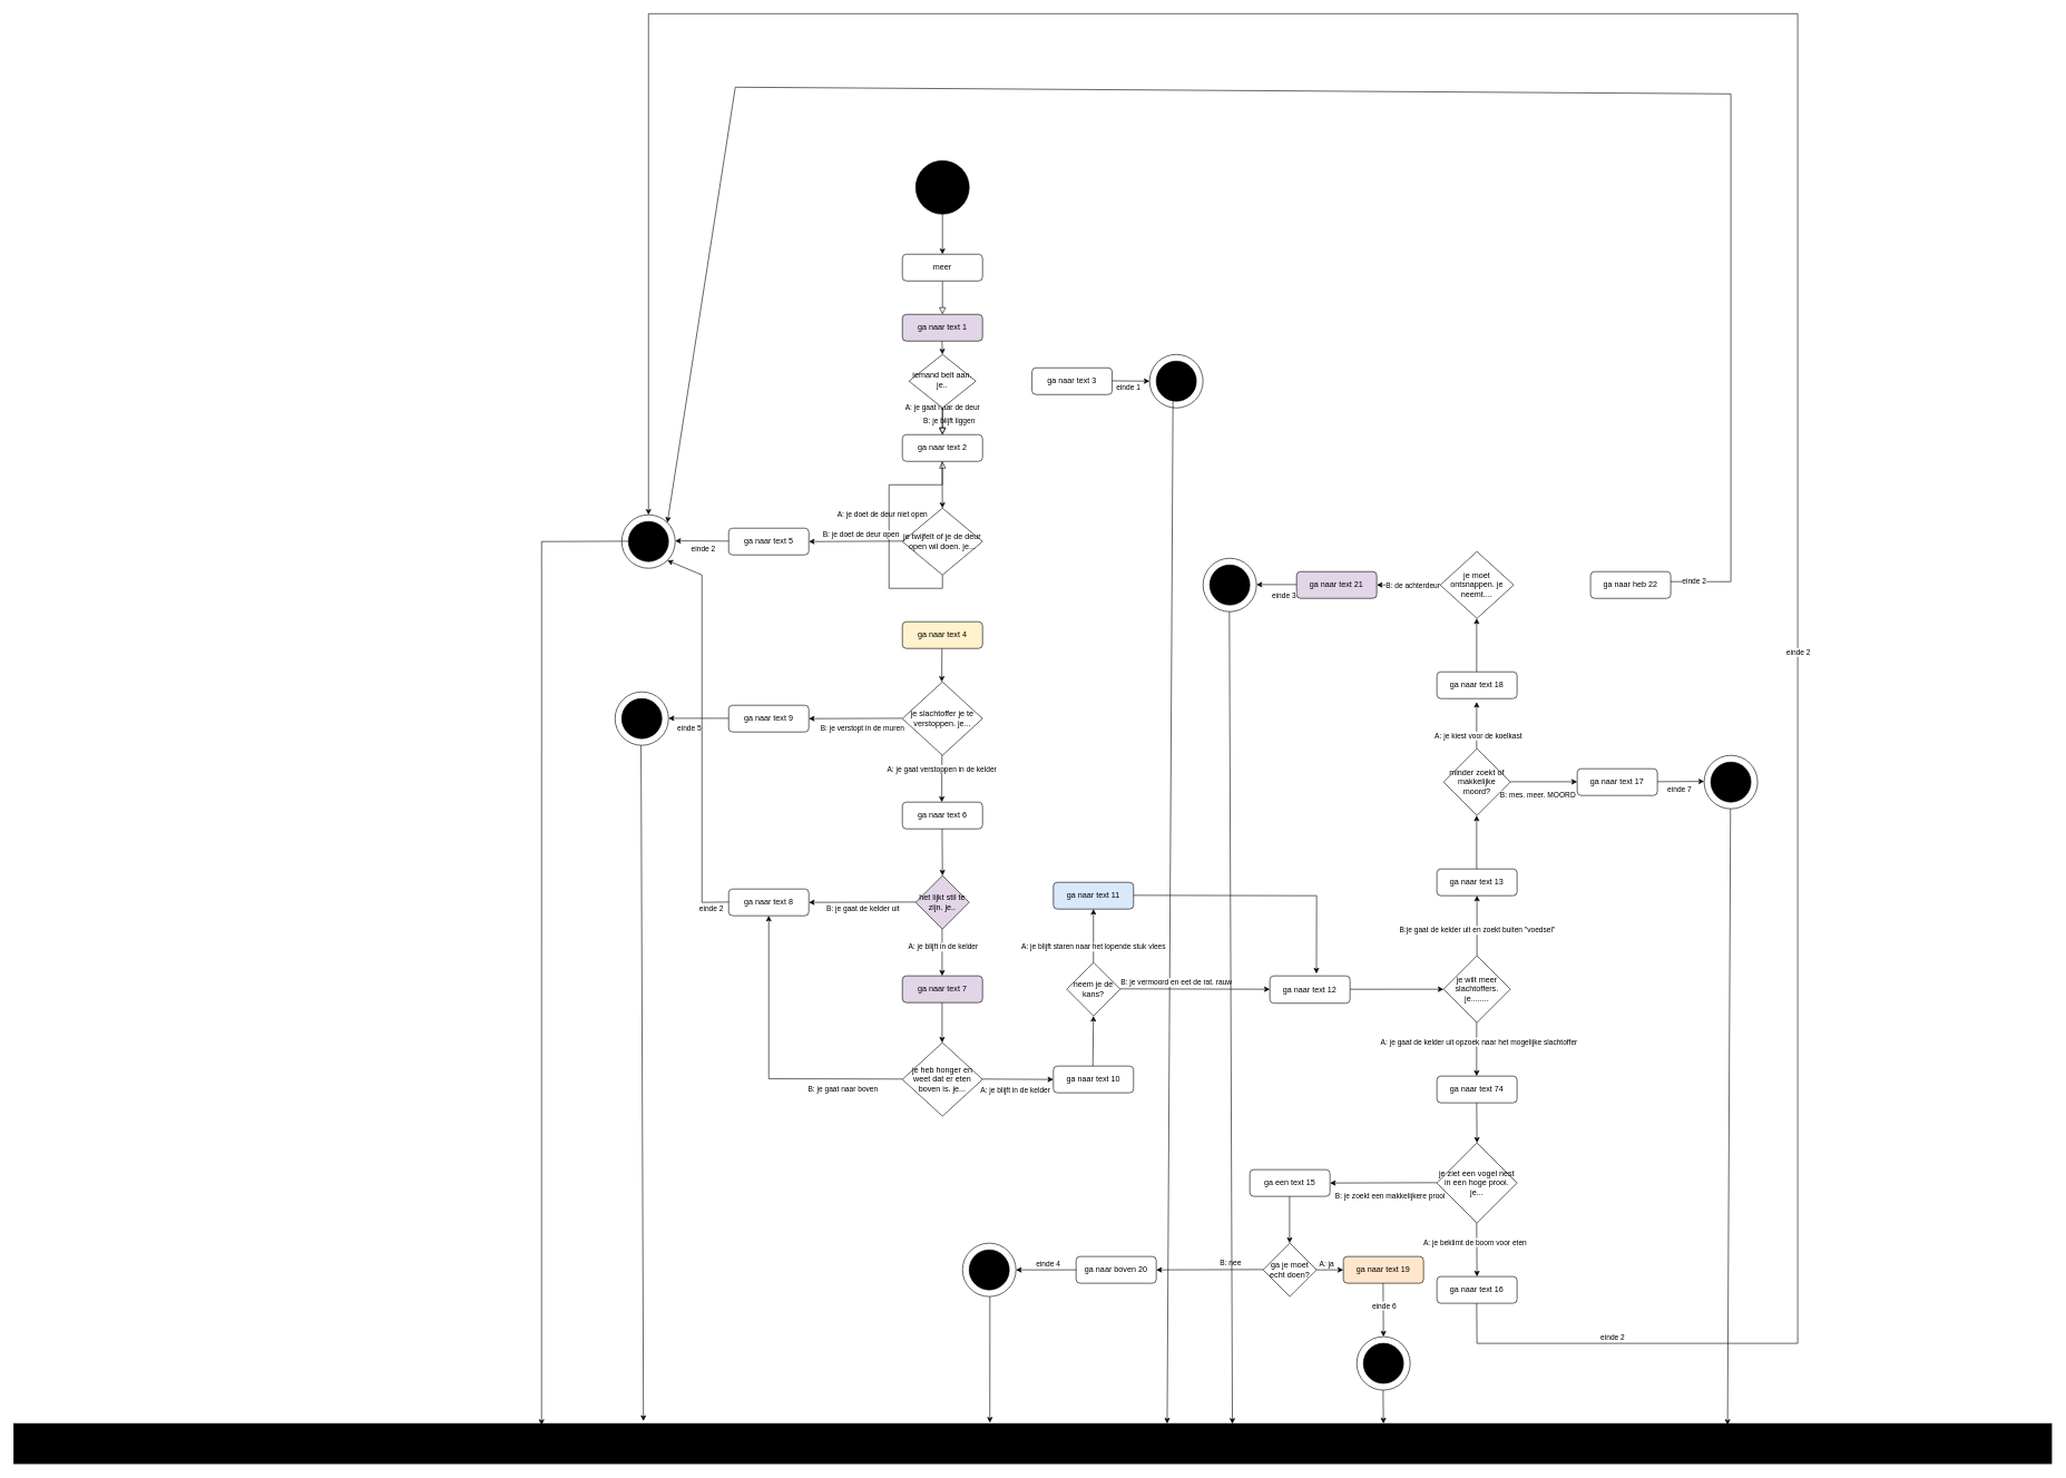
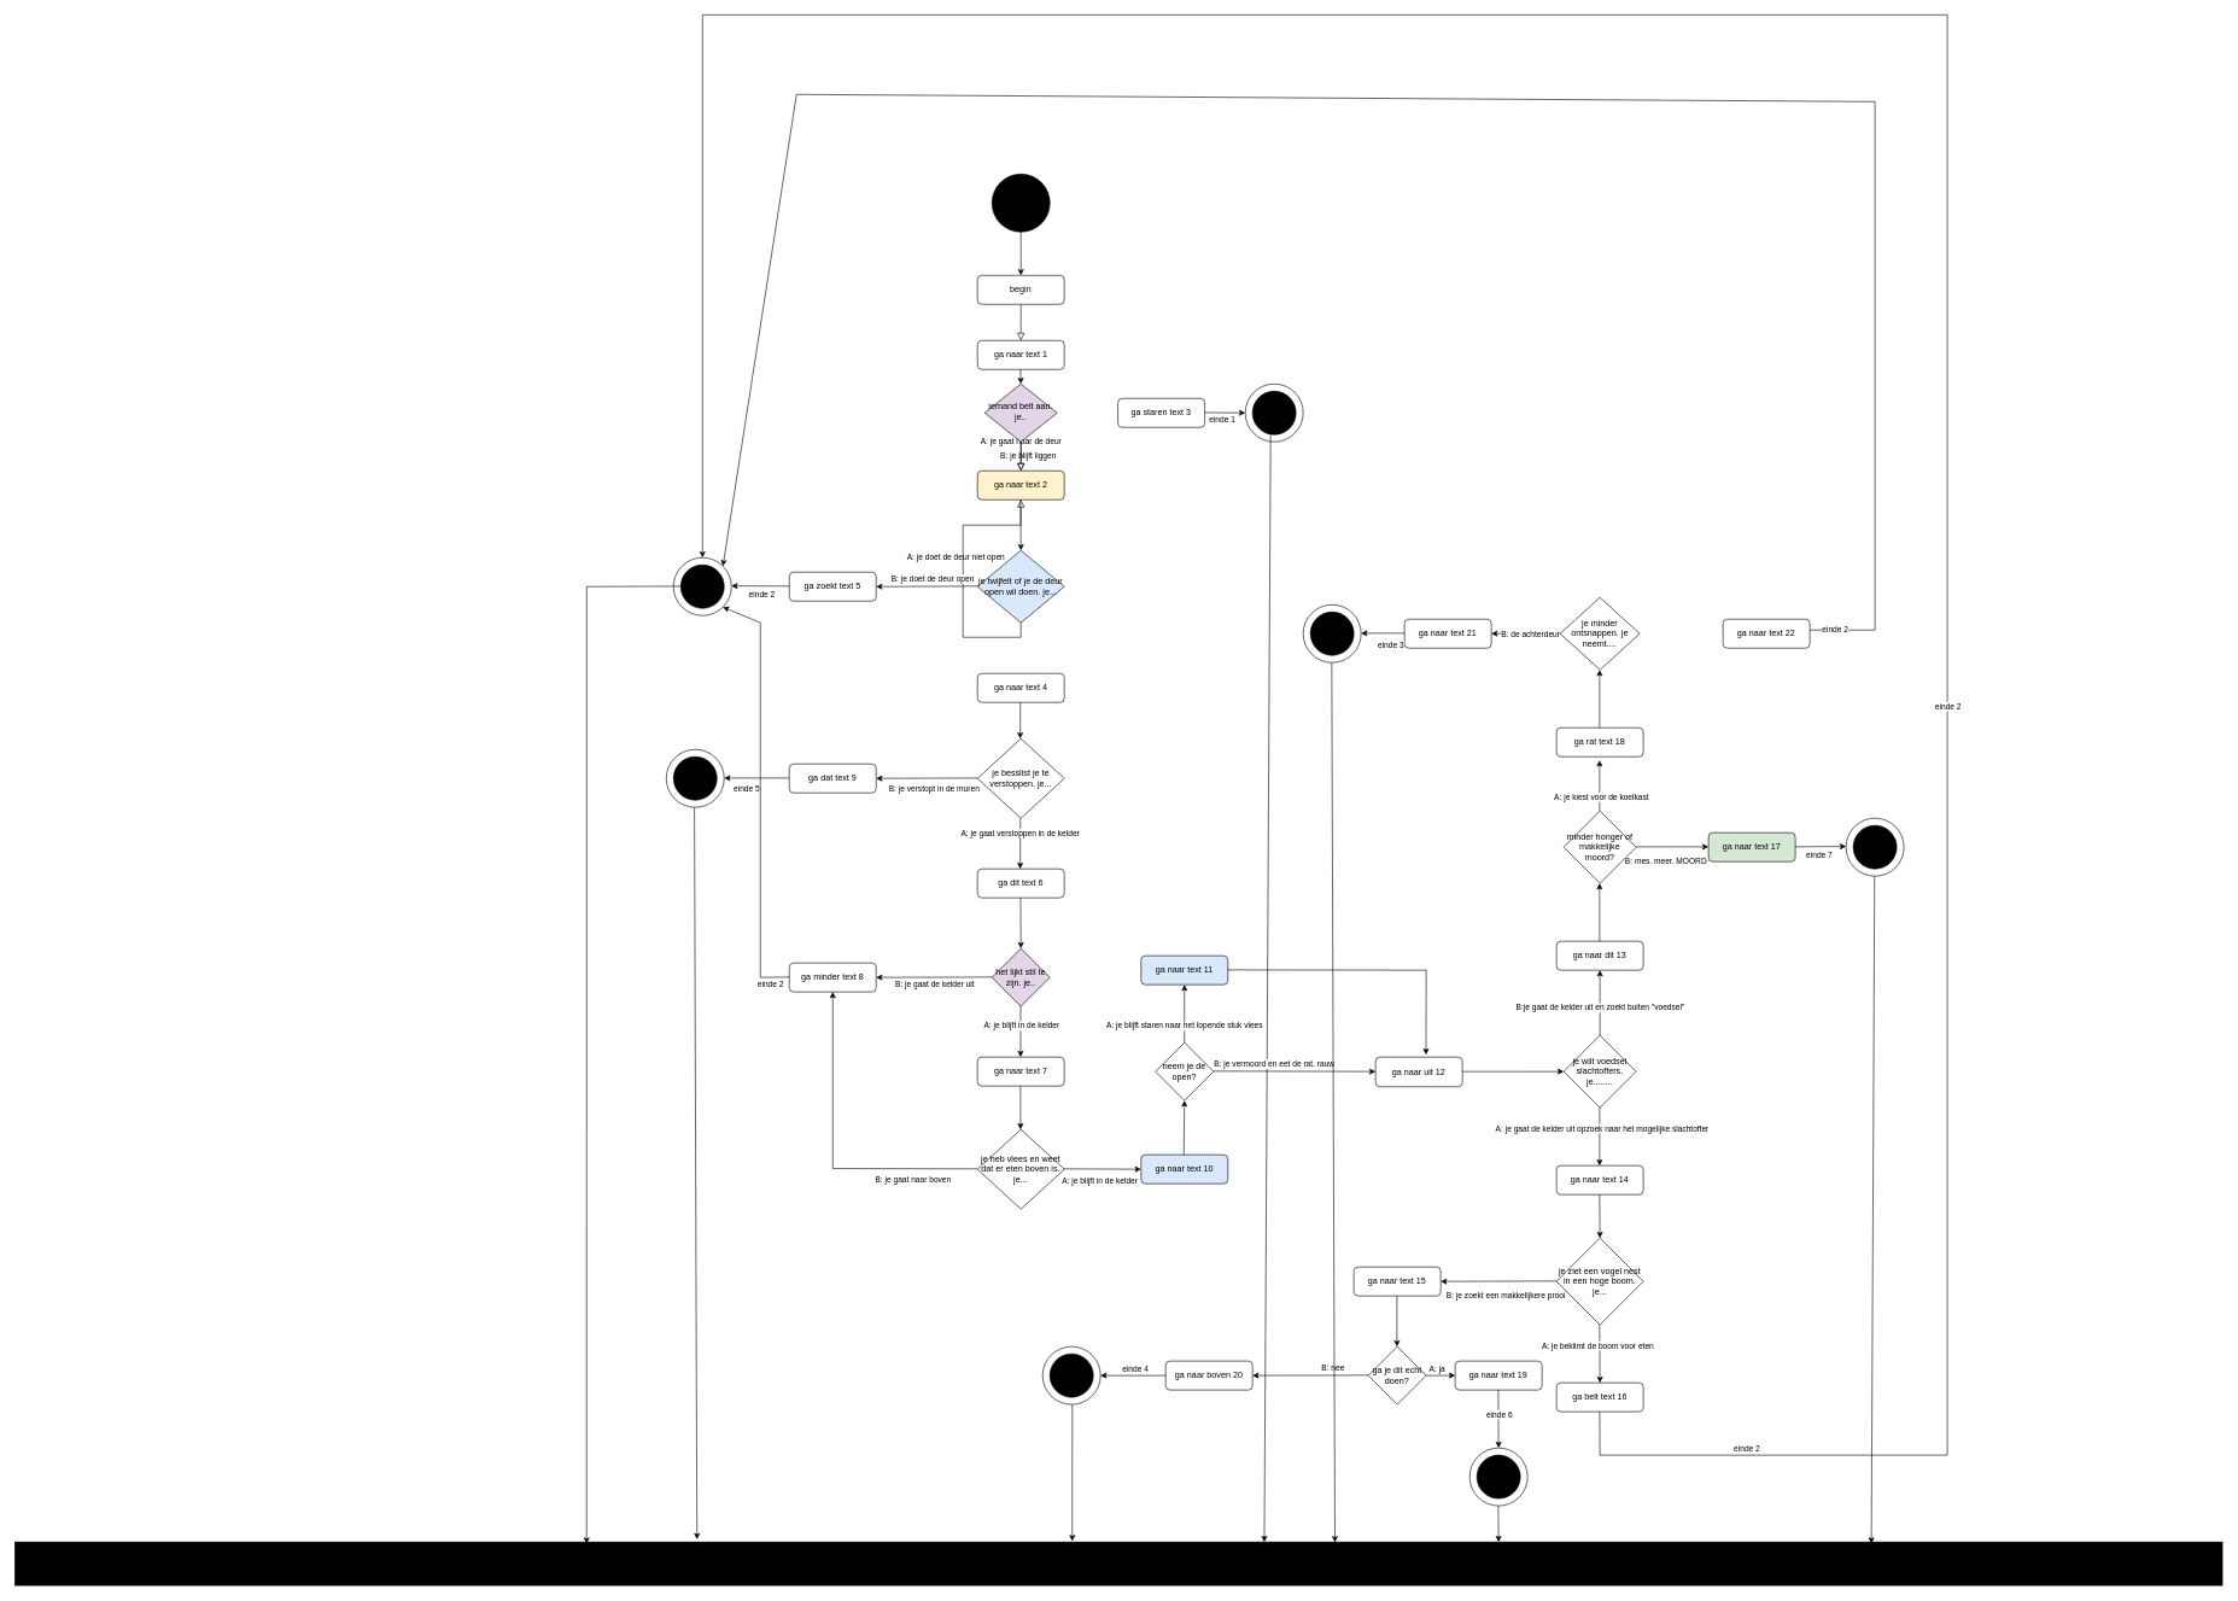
- <mxCell id="3" value="meer" style="rounded=1;whiteSpace=wrap;html=1;fontSize=12;glass=0;strokeWidth=1;shadow=0;" parent="1" vertex="1"><mxGeometry x="1350" y="380" width="120" height="40" as="geometry" /></mxCell>
+ <mxCell id="3" value="begin" style="rounded=1;whiteSpace=wrap;html=1;fontSize=12;glass=0;strokeWidth=1;shadow=0;" parent="1" vertex="1"><mxGeometry x="1350" y="380" width="120" height="40" as="geometry" /></mxCell>
- <mxCell id="19" value="ga naar text 1" style="rounded=1;whiteSpace=wrap;html=1;fillColor=#e1d5e7;" parent="1" vertex="1"><mxGeometry x="1350" y="470" width="120" height="40" as="geometry" /></mxCell>
+ <mxCell id="19" value="ga naar text 1" style="rounded=1;whiteSpace=wrap;html=1;" parent="1" vertex="1"><mxGeometry x="1350" y="470" width="120" height="40" as="geometry" /></mxCell>
- <mxCell id="6" value="iemand belt aan. je.." style="rhombus;whiteSpace=wrap;html=1;shadow=0;fontFamily=Helvetica;fontSize=12;align=center;strokeWidth=1;spacing=6;spacingTop=-4;" parent="1" vertex="1"><mxGeometry x="1360" y="530" width="100" height="80" as="geometry" /></mxCell>
+ <mxCell id="6" value="iemand belt aan. je.." style="rhombus;whiteSpace=wrap;html=1;shadow=0;fontFamily=Helvetica;fontSize=12;align=center;strokeWidth=1;spacing=6;spacingTop=-4;fillColor=#e1d5e7;" parent="1" vertex="1"><mxGeometry x="1360" y="530" width="100" height="80" as="geometry" /></mxCell>
- <mxCell id="7" value="ga naar text 3" style="rounded=1;whiteSpace=wrap;html=1;fontSize=12;glass=0;strokeWidth=1;shadow=0;" parent="1" vertex="1"><mxGeometry x="1544" y="550" width="120" height="40" as="geometry" /></mxCell>
+ <mxCell id="7" value="ga staren text 3" style="rounded=1;whiteSpace=wrap;html=1;fontSize=12;glass=0;strokeWidth=1;shadow=0;" parent="1" vertex="1"><mxGeometry x="1544" y="550" width="120" height="40" as="geometry" /></mxCell>
- <mxCell id="10" value="ga naar text 2" style="rounded=1;whiteSpace=wrap;html=1;fontSize=12;glass=0;strokeWidth=1;shadow=0;" parent="1" vertex="1"><mxGeometry x="1350" y="650" width="120" height="40" as="geometry" /></mxCell>
+ <mxCell id="10" value="ga naar text 2" style="rounded=1;whiteSpace=wrap;html=1;fontSize=12;glass=0;strokeWidth=1;shadow=0;fillColor=#fff2cc;" parent="1" vertex="1"><mxGeometry x="1350" y="650" width="120" height="40" as="geometry" /></mxCell>
- <mxCell id="23" value="ga naar text 5" style="rounded=1;whiteSpace=wrap;html=1;" parent="1" vertex="1"><mxGeometry x="1090" y="790" width="120" height="40" as="geometry" /></mxCell>
+ <mxCell id="23" value="ga zoekt text 5" style="rounded=1;whiteSpace=wrap;html=1;" parent="1" vertex="1"><mxGeometry x="1090" y="790" width="120" height="40" as="geometry" /></mxCell>
- <mxCell id="22" value="je twijfelt of je de deur open wil doen. je..." style="rhombus;whiteSpace=wrap;html=1;" parent="1" vertex="1"><mxGeometry x="1350" y="760" width="120" height="100" as="geometry" /></mxCell>
+ <mxCell id="22" value="je twijfelt of je de deur open wil doen. je..." style="rhombus;whiteSpace=wrap;html=1;fillColor=#dae8fc;" parent="1" vertex="1"><mxGeometry x="1350" y="760" width="120" height="100" as="geometry" /></mxCell>
- <mxCell id="119" value="ga naar text 21" style="rounded=1;whiteSpace=wrap;html=1;fillColor=#e1d5e7;" vertex="1" parent="1"><mxGeometry x="1940" y="855" width="120" height="40" as="geometry" /></mxCell>
+ <mxCell id="119" value="ga naar text 21" style="rounded=1;whiteSpace=wrap;html=1;" vertex="1" parent="1"><mxGeometry x="1940" y="855" width="120" height="40" as="geometry" /></mxCell>
- <mxCell id="116" value="je moet ontsnappen. je neemt...." style="rhombus;whiteSpace=wrap;html=1;" vertex="1" parent="1"><mxGeometry x="2155" y="825" width="110" height="100" as="geometry" /></mxCell>
+ <mxCell id="116" value="je minder ontsnappen. je neemt...." style="rhombus;whiteSpace=wrap;html=1;" vertex="1" parent="1"><mxGeometry x="2155" y="825" width="110" height="100" as="geometry" /></mxCell>
- <mxCell id="125" value="ga naar heb 22" style="rounded=1;whiteSpace=wrap;html=1;" vertex="1" parent="1"><mxGeometry x="2380" y="855" width="120" height="40" as="geometry" /></mxCell>
+ <mxCell id="125" value="ga naar text 22" style="rounded=1;whiteSpace=wrap;html=1;" vertex="1" parent="1"><mxGeometry x="2380" y="855" width="120" height="40" as="geometry" /></mxCell>
- <mxCell id="9" value="ga naar text 4" style="rounded=1;whiteSpace=wrap;html=1;fontSize=12;glass=0;strokeWidth=1;shadow=0;fillColor=#fff2cc;" parent="1" vertex="1"><mxGeometry x="1350" y="930" width="120" height="40" as="geometry" /></mxCell>
+ <mxCell id="9" value="ga naar text 4" style="rounded=1;whiteSpace=wrap;html=1;fontSize=12;glass=0;strokeWidth=1;shadow=0;" parent="1" vertex="1"><mxGeometry x="1350" y="930" width="120" height="40" as="geometry" /></mxCell>
- <mxCell id="85" value="ga naar text 18" style="rounded=1;whiteSpace=wrap;html=1;" vertex="1" parent="1"><mxGeometry x="2150" y="1005" width="120" height="40" as="geometry" /></mxCell>
+ <mxCell id="85" value="ga rat text 18" style="rounded=1;whiteSpace=wrap;html=1;" vertex="1" parent="1"><mxGeometry x="2150" y="1005" width="120" height="40" as="geometry" /></mxCell>
- <mxCell id="35" value="ga naar text 9" style="rounded=1;whiteSpace=wrap;html=1;" parent="1" vertex="1"><mxGeometry x="1090" y="1055" width="120" height="40" as="geometry" /></mxCell>
+ <mxCell id="35" value="ga dat text 9" style="rounded=1;whiteSpace=wrap;html=1;" parent="1" vertex="1"><mxGeometry x="1090" y="1055" width="120" height="40" as="geometry" /></mxCell>
- <mxCell id="30" value="je slachtoffer je te verstoppen. je..." style="rhombus;whiteSpace=wrap;html=1;" parent="1" vertex="1"><mxGeometry x="1350" y="1020" width="120" height="110" as="geometry" /></mxCell>
+ <mxCell id="30" value="je besslist je te verstoppen. je..." style="rhombus;whiteSpace=wrap;html=1;" parent="1" vertex="1"><mxGeometry x="1350" y="1020" width="120" height="110" as="geometry" /></mxCell>
- <mxCell id="79" value="minder zoekt of makkelijke moord?" style="rhombus;whiteSpace=wrap;html=1;" vertex="1" parent="1"><mxGeometry x="2160" y="1120" width="100" height="100" as="geometry" /></mxCell>
+ <mxCell id="79" value="minder honger of makkelijke moord?" style="rhombus;whiteSpace=wrap;html=1;" vertex="1" parent="1"><mxGeometry x="2160" y="1120" width="100" height="100" as="geometry" /></mxCell>
- <mxCell id="84" value="ga naar text 17" style="rounded=1;whiteSpace=wrap;html=1;" vertex="1" parent="1"><mxGeometry x="2360" y="1150" width="120" height="40" as="geometry" /></mxCell>
+ <mxCell id="84" value="ga naar text 17" style="rounded=1;whiteSpace=wrap;html=1;fillColor=#d5e8d4;" vertex="1" parent="1"><mxGeometry x="2360" y="1150" width="120" height="40" as="geometry" /></mxCell>
- <mxCell id="32" value="ga naar text 6" style="rounded=1;whiteSpace=wrap;html=1;" parent="1" vertex="1"><mxGeometry x="1350" y="1200" width="120" height="40" as="geometry" /></mxCell>
+ <mxCell id="32" value="ga dit text 6" style="rounded=1;whiteSpace=wrap;html=1;" parent="1" vertex="1"><mxGeometry x="1350" y="1200" width="120" height="40" as="geometry" /></mxCell>
- <mxCell id="76" value="ga naar text 13" style="rounded=1;whiteSpace=wrap;html=1;" vertex="1" parent="1"><mxGeometry x="2150" y="1300" width="120" height="40" as="geometry" /></mxCell>
+ <mxCell id="76" value="ga naar dit 13" style="rounded=1;whiteSpace=wrap;html=1;" vertex="1" parent="1"><mxGeometry x="2150" y="1300" width="120" height="40" as="geometry" /></mxCell>
- <mxCell id="49" value="ga naar text 8" style="rounded=1;whiteSpace=wrap;html=1;" parent="1" vertex="1"><mxGeometry x="1090" y="1330" width="120" height="40" as="geometry" /></mxCell>
+ <mxCell id="49" value="ga minder text 8" style="rounded=1;whiteSpace=wrap;html=1;" parent="1" vertex="1"><mxGeometry x="1090" y="1330" width="120" height="40" as="geometry" /></mxCell>
- <mxCell id="46" value="ga naar text 7" style="rounded=1;whiteSpace=wrap;html=1;fillColor=#e1d5e7;" parent="1" vertex="1"><mxGeometry x="1350" y="1460" width="120" height="40" as="geometry" /></mxCell>
+ <mxCell id="46" value="ga naar text 7" style="rounded=1;whiteSpace=wrap;html=1;" parent="1" vertex="1"><mxGeometry x="1350" y="1460" width="120" height="40" as="geometry" /></mxCell>
- <mxCell id="62" value="neem je de kans?" style="rhombus;whiteSpace=wrap;html=1;" parent="1" vertex="1"><mxGeometry x="1596" y="1440" width="80" height="80" as="geometry" /></mxCell>
+ <mxCell id="62" value="neem je de open?" style="rhombus;whiteSpace=wrap;html=1;" parent="1" vertex="1"><mxGeometry x="1596" y="1440" width="80" height="80" as="geometry" /></mxCell>
- <mxCell id="70" value="je wilt meer slachtoffers. je........" style="rhombus;whiteSpace=wrap;html=1;" vertex="1" parent="1"><mxGeometry x="2160" y="1430" width="100" height="100" as="geometry" /></mxCell>
+ <mxCell id="70" value="je wilt voedsel slachtoffers. je........" style="rhombus;whiteSpace=wrap;html=1;" vertex="1" parent="1"><mxGeometry x="2160" y="1430" width="100" height="100" as="geometry" /></mxCell>
- <mxCell id="65" value="ga naar text 12" style="rounded=1;whiteSpace=wrap;html=1;" parent="1" vertex="1"><mxGeometry x="1900" y="1460" width="120" height="41" as="geometry" /></mxCell>
+ <mxCell id="65" value="ga naar uit 12" style="rounded=1;whiteSpace=wrap;html=1;" parent="1" vertex="1"><mxGeometry x="1900" y="1460" width="120" height="41" as="geometry" /></mxCell>
- <mxCell id="55" value="je heb honger en weet dat er eten boven is. je..." style="rhombus;whiteSpace=wrap;html=1;" parent="1" vertex="1"><mxGeometry x="1350" y="1560" width="120" height="110" as="geometry" /></mxCell>
+ <mxCell id="55" value="je heb vlees en weet dat er eten boven is. je..." style="rhombus;whiteSpace=wrap;html=1;" parent="1" vertex="1"><mxGeometry x="1350" y="1560" width="120" height="110" as="geometry" /></mxCell>
- <mxCell id="60" value="ga naar text 10" style="rounded=1;whiteSpace=wrap;html=1;" parent="1" vertex="1"><mxGeometry x="1576" y="1595" width="120" height="40" as="geometry" /></mxCell>
+ <mxCell id="60" value="ga naar text 10" style="rounded=1;whiteSpace=wrap;html=1;fillColor=#dae8fc;" parent="1" vertex="1"><mxGeometry x="1576" y="1595" width="120" height="40" as="geometry" /></mxCell>
- <mxCell id="77" value="ga naar text 74" style="rounded=1;whiteSpace=wrap;html=1;" vertex="1" parent="1"><mxGeometry x="2150" y="1610" width="120" height="40" as="geometry" /></mxCell>
+ <mxCell id="77" value="ga naar text 14" style="rounded=1;whiteSpace=wrap;html=1;" vertex="1" parent="1"><mxGeometry x="2150" y="1610" width="120" height="40" as="geometry" /></mxCell>
- <mxCell id="92" value="ga een text 15" style="rounded=1;whiteSpace=wrap;html=1;" vertex="1" parent="1"><mxGeometry x="1870" y="1750" width="120" height="40" as="geometry" /></mxCell>
+ <mxCell id="92" value="ga naar text 15" style="rounded=1;whiteSpace=wrap;html=1;" vertex="1" parent="1"><mxGeometry x="1870" y="1750" width="120" height="40" as="geometry" /></mxCell>
- <mxCell id="86" value="je ziet een vogel nest in een hoge prooi. je..." style="rhombus;whiteSpace=wrap;html=1;" vertex="1" parent="1"><mxGeometry x="2150" y="1710" width="120" height="120" as="geometry" /></mxCell>
+ <mxCell id="86" value="je ziet een vogel nest in een hoge boom. je..." style="rhombus;whiteSpace=wrap;html=1;" vertex="1" parent="1"><mxGeometry x="2150" y="1710" width="120" height="120" as="geometry" /></mxCell>
- <mxCell id="98" value="ga je moet echt doen?" style="rhombus;whiteSpace=wrap;html=1;" vertex="1" parent="1"><mxGeometry x="1890" y="1860" width="80" height="80" as="geometry" /></mxCell>
+ <mxCell id="98" value="ga je dit echt doen?" style="rhombus;whiteSpace=wrap;html=1;" vertex="1" parent="1"><mxGeometry x="1890" y="1860" width="80" height="80" as="geometry" /></mxCell>
- <mxCell id="103" value="ga naar text 19" style="rounded=1;whiteSpace=wrap;html=1;fillColor=#ffe6cc;" vertex="1" parent="1"><mxGeometry x="2010" y="1880" width="120" height="40" as="geometry" /></mxCell>
+ <mxCell id="103" value="ga naar text 19" style="rounded=1;whiteSpace=wrap;html=1;" vertex="1" parent="1"><mxGeometry x="2010" y="1880" width="120" height="40" as="geometry" /></mxCell>
- <mxCell id="93" value="ga naar text 16" style="rounded=1;whiteSpace=wrap;html=1;" vertex="1" parent="1"><mxGeometry x="2150" y="1910" width="120" height="40" as="geometry" /></mxCell>
+ <mxCell id="93" value="ga belt text 16" style="rounded=1;whiteSpace=wrap;html=1;" vertex="1" parent="1"><mxGeometry x="2150" y="1910" width="120" height="40" as="geometry" /></mxCell>
